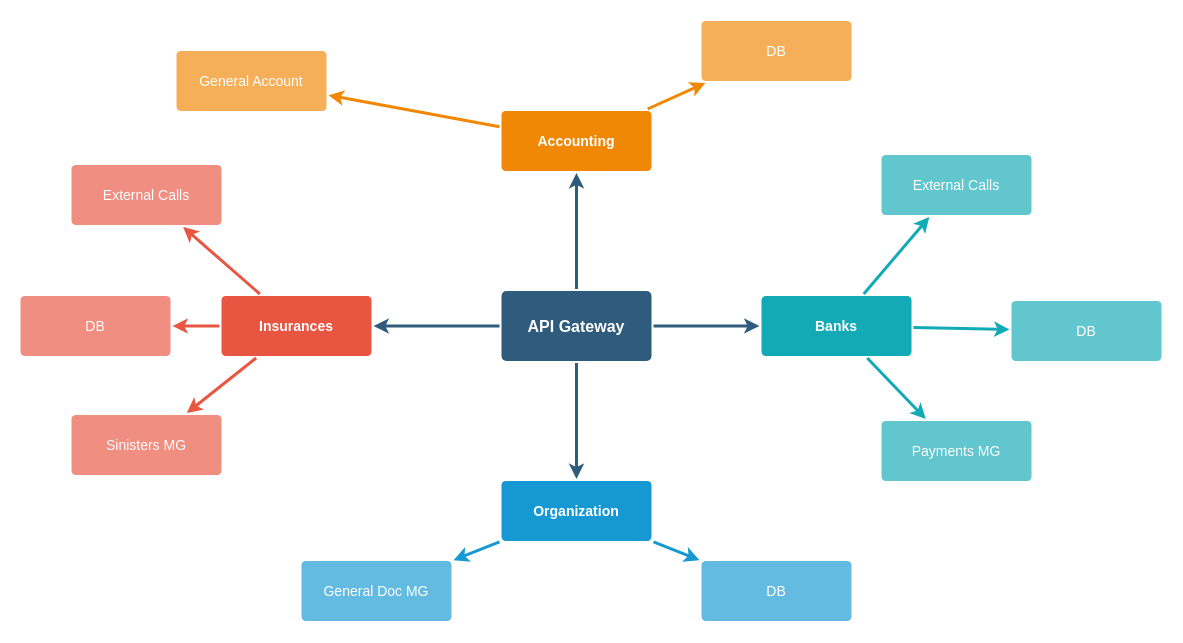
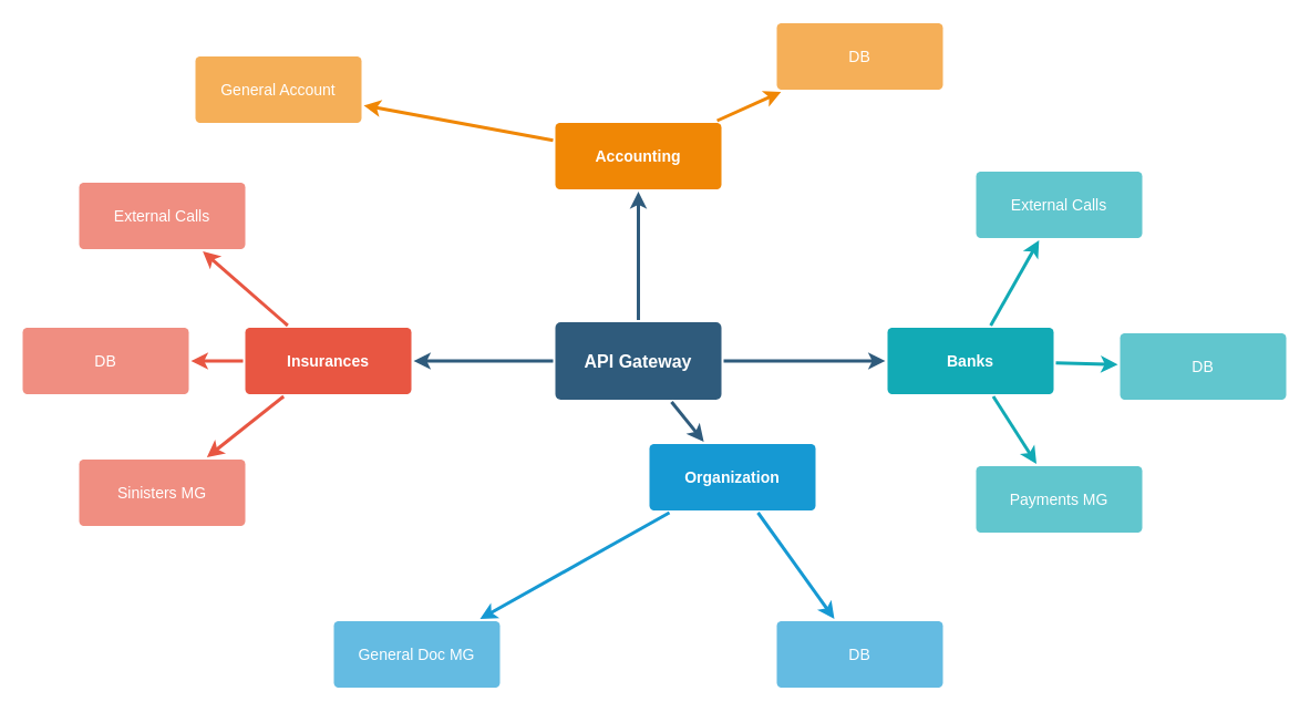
- <mxCell id="24" value="Banks" style="rounded=1;whiteSpace=wrap;html=1;shadow=0;labelBackgroundColor=none;strokeColor=none;strokeWidth=3;fillColor=#12aab5;fontFamily=Helvetica;fontSize=14;fontColor=#FFFFFF;align=center;spacing=5;fontStyle=1;arcSize=7;perimeterSpacing=2;" vertex="1" parent="1"><mxGeometry x="761" y="295.5" width="150" height="60" as="geometry" /></mxCell>
+ <mxCell id="24" value="Banks" style="rounded=1;whiteSpace=wrap;html=1;shadow=0;labelBackgroundColor=none;strokeColor=none;strokeWidth=3;fillColor=#12aab5;fontFamily=Helvetica;fontSize=14;fontColor=#FFFFFF;align=center;spacing=5;fontStyle=1;arcSize=7;perimeterSpacing=2;" vertex="1" parent="1"><mxGeometry x="801" y="295.5" width="150" height="60" as="geometry" /></mxCell>
- <mxCell id="16" value="Organization" style="rounded=1;whiteSpace=wrap;html=1;shadow=0;labelBackgroundColor=none;strokeColor=none;strokeWidth=3;fillColor=#1699d3;fontFamily=Helvetica;fontSize=14;fontColor=#FFFFFF;align=center;spacing=5;fontStyle=1;arcSize=7;perimeterSpacing=2;" vertex="1" parent="1"><mxGeometry x="501" y="480.5" width="150" height="60" as="geometry" /></mxCell>
+ <mxCell id="16" value="Organization" style="rounded=1;whiteSpace=wrap;html=1;shadow=0;labelBackgroundColor=none;strokeColor=none;strokeWidth=3;fillColor=#1699d3;fontFamily=Helvetica;fontSize=14;fontColor=#FFFFFF;align=center;spacing=5;fontStyle=1;arcSize=7;perimeterSpacing=2;" vertex="1" parent="1"><mxGeometry x="586" y="400.5" width="150" height="60" as="geometry" /></mxCell>
